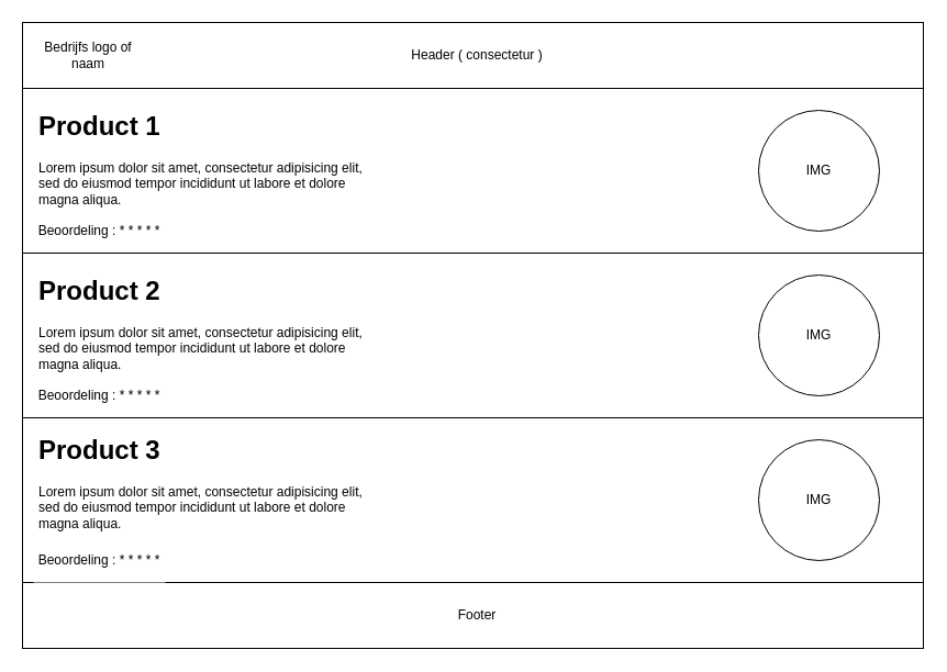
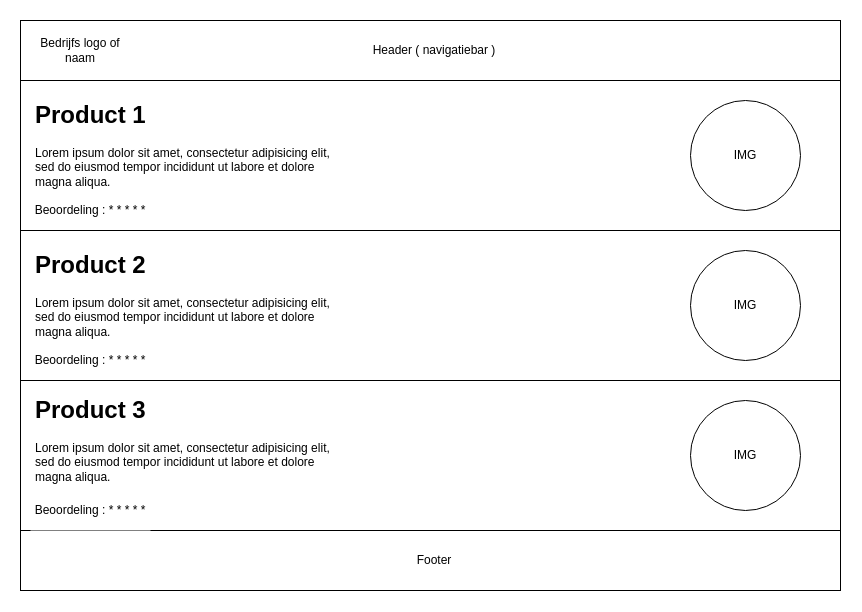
- <mxCell id="3" value="Header ( consectetur )" style="text;html=1;strokeColor=none;fillColor=none;align=center;verticalAlign=middle;whiteSpace=wrap;rounded=0;" vertex="1" parent="1"><mxGeometry x="366" y="35" width="136" height="30" as="geometry" /></mxCell>
+ <mxCell id="3" value="Header ( navigatiebar )" style="text;html=1;strokeColor=none;fillColor=none;align=center;verticalAlign=middle;whiteSpace=wrap;rounded=0;" vertex="1" parent="1"><mxGeometry x="366" y="35" width="136" height="30" as="geometry" /></mxCell>
